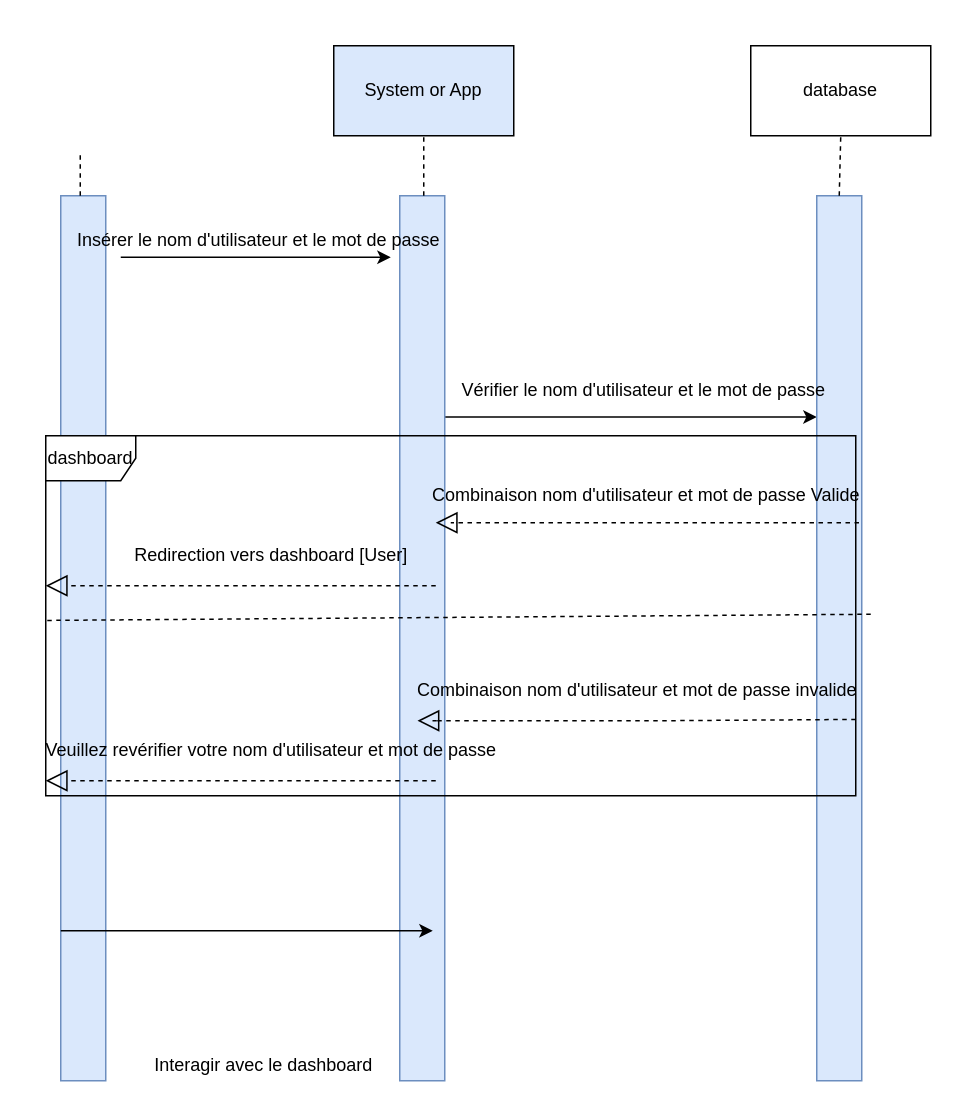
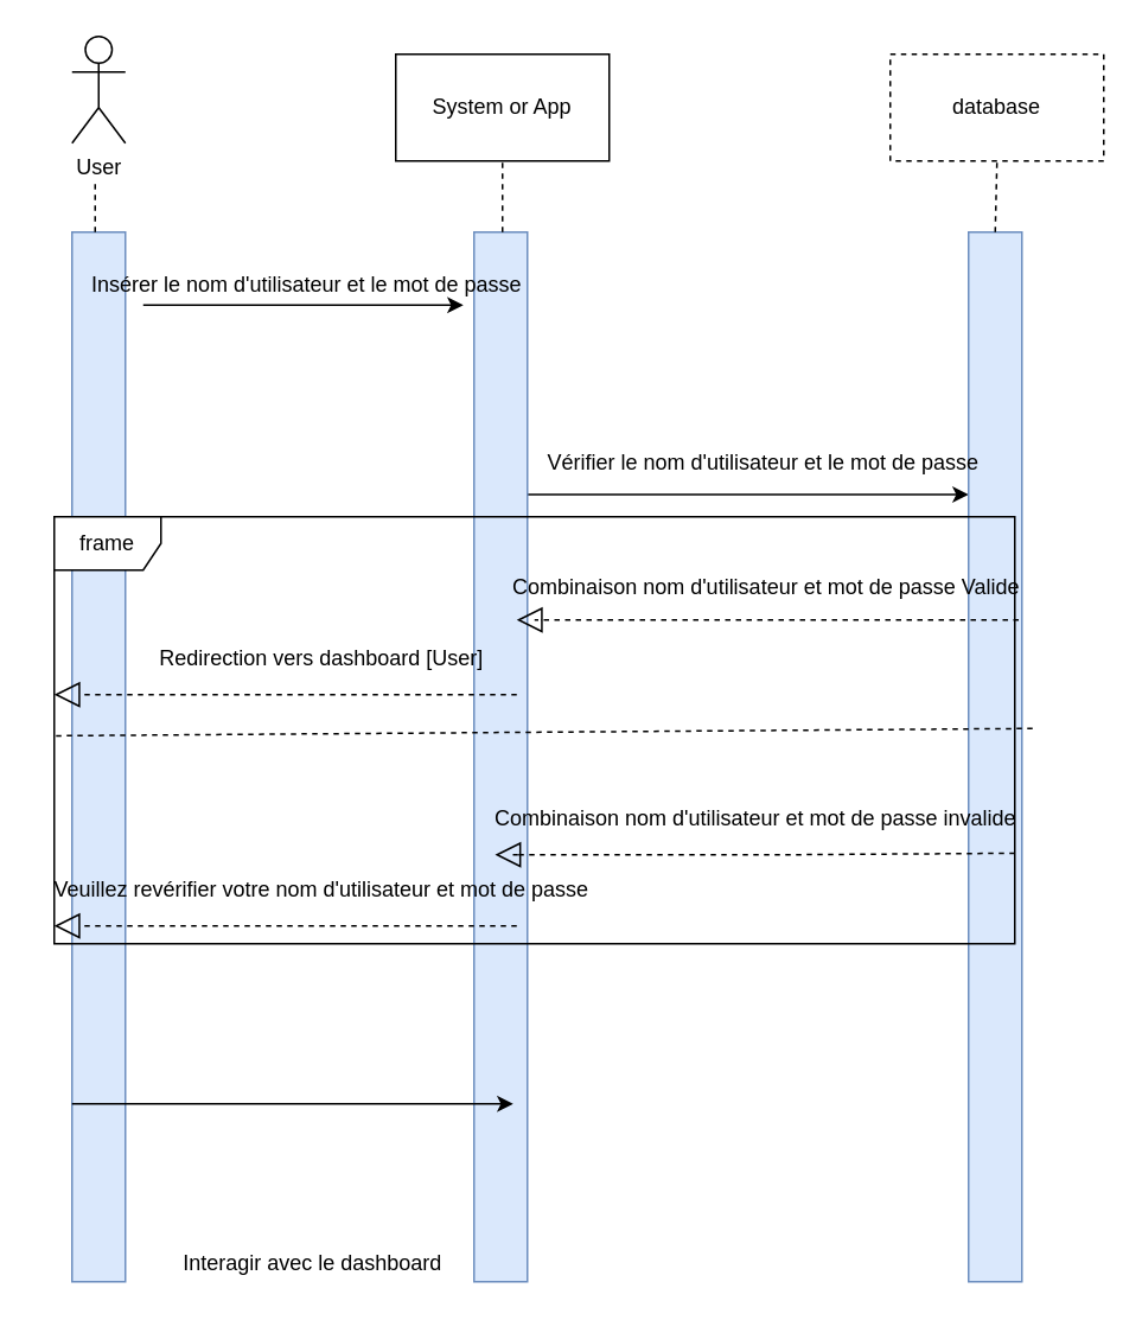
+ <mxCell id="2" value="User" style="shape=umlActor;verticalLabelPosition=bottom;verticalAlign=top;html=1;outlineConnect=0;rounded=0;sketch=0;" parent="1" vertex="1"><mxGeometry x="40" y="20" width="30" height="60" as="geometry" /></mxCell>
- <mxCell id="3" value="System or App" style="rounded=0;whiteSpace=wrap;html=1;sketch=0;fillColor=#dae8fc;" parent="1" vertex="1"><mxGeometry x="222" y="30" width="120" height="60" as="geometry" /></mxCell>
+ <mxCell id="3" value="System or App" style="rounded=0;whiteSpace=wrap;html=1;sketch=0;" parent="1" vertex="1"><mxGeometry x="222" y="30" width="120" height="60" as="geometry" /></mxCell>
- <mxCell id="9" value="database" style="rounded=0;whiteSpace=wrap;html=1;sketch=0;" parent="1" vertex="1"><mxGeometry x="500" y="30" width="120" height="60" as="geometry" /></mxCell>
+ <mxCell id="9" value="database" style="rounded=0;whiteSpace=wrap;html=1;sketch=0;dashed=1;" parent="1" vertex="1"><mxGeometry x="500" y="30" width="120" height="60" as="geometry" /></mxCell>
- <mxCell id="15" value="dashboard" style="shape=umlFrame;whiteSpace=wrap;html=1;" parent="1" vertex="1"><mxGeometry x="30" y="290" width="540" height="240" as="geometry" /></mxCell>
+ <mxCell id="15" value="frame" style="shape=umlFrame;whiteSpace=wrap;html=1;" parent="1" vertex="1"><mxGeometry x="30" y="290" width="540" height="240" as="geometry" /></mxCell>
